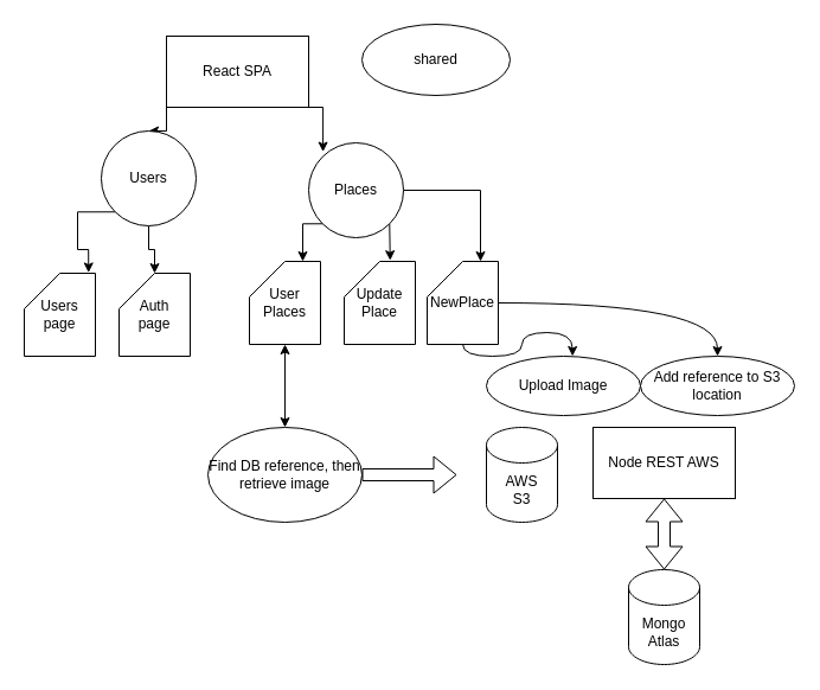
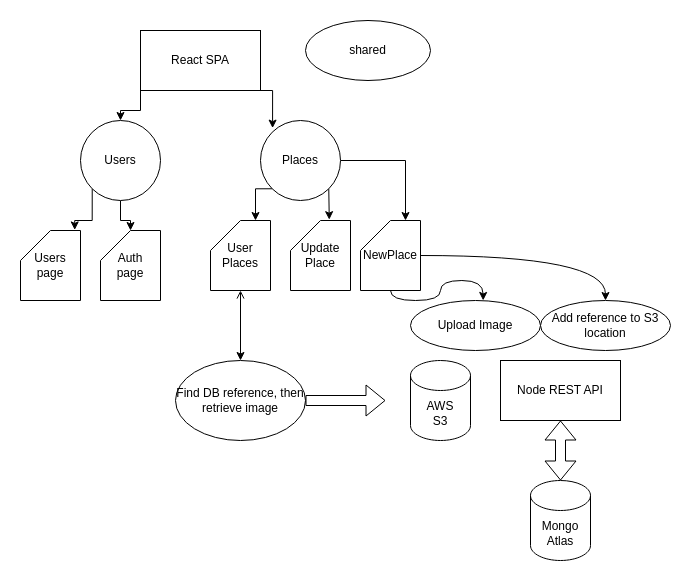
- <mxCell id="7" value="Users" style="ellipse;whiteSpace=wrap;html=1;aspect=fixed;" vertex="1" parent="1"><mxGeometry x="85" y="110" width="80" height="80" as="geometry" /></mxCell>
+ <mxCell id="7" value="Users" style="ellipse;whiteSpace=wrap;html=1;aspect=fixed;" vertex="1" parent="1"><mxGeometry x="80" y="120" width="80" height="80" as="geometry" /></mxCell>
- <mxCell id="27" value="" style="endArrow=classic;startArrow=classic;html=1;entryX=0.5;entryY=1;entryDx=0;entryDy=0;entryPerimeter=0;exitX=0.5;exitY=0;exitDx=0;exitDy=0;" edge="1" parent="1" source="26" target="19"><mxGeometry width="50" height="50" relative="1" as="geometry"><mxPoint x="190" y="350" as="sourcePoint" /><mxPoint x="240" y="300" as="targetPoint" /></mxGeometry></mxCell>
+ <mxCell id="27" value="" style="endArrow=open;startArrow=classic;html=1;entryX=0.5;entryY=1;entryDx=0;entryDy=0;entryPerimeter=0;exitX=0.5;exitY=0;exitDx=0;exitDy=0;" edge="1" parent="1" source="26" target="19"><mxGeometry width="50" height="50" relative="1" as="geometry"><mxPoint x="190" y="350" as="sourcePoint" /><mxPoint x="240" y="300" as="targetPoint" /></mxGeometry></mxCell>
- <mxCell id="14" value="Node REST AWS" style="rounded=0;whiteSpace=wrap;html=1;" vertex="1" parent="1"><mxGeometry x="500" y="360" width="120" height="60" as="geometry" /></mxCell>
+ <mxCell id="14" value="Node REST API" style="rounded=0;whiteSpace=wrap;html=1;" vertex="1" parent="1"><mxGeometry x="500" y="360" width="120" height="60" as="geometry" /></mxCell>
